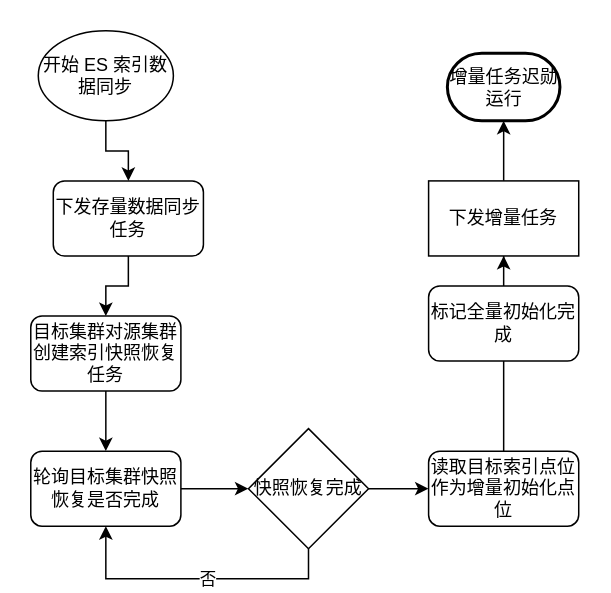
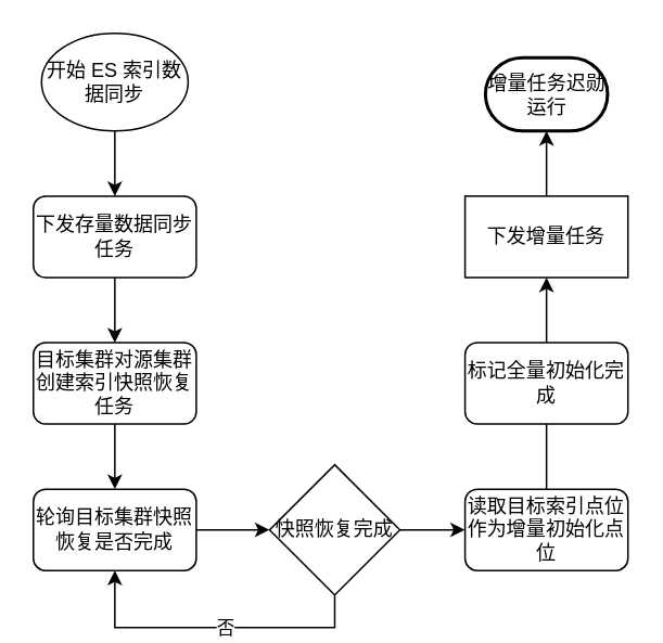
- <mxCell id="5" value="下发存量数据同步任务" style="rounded=1;whiteSpace=wrap;html=1;" vertex="1" parent="1"><mxGeometry x="35" y="120" width="100" height="50" as="geometry" /></mxCell>
+ <mxCell id="5" value="下发存量数据同步任务" style="rounded=1;whiteSpace=wrap;html=1;" vertex="1" parent="1"><mxGeometry x="20" y="120" width="100" height="50" as="geometry" /></mxCell>
- <mxCell id="17" value="标记全量初始化完成" style="rounded=1;whiteSpace=wrap;html=1;" vertex="1" parent="1"><mxGeometry x="285" y="190" width="100" height="50" as="geometry" /></mxCell>
+ <mxCell id="17" value="标记全量初始化完成" style="rounded=1;whiteSpace=wrap;html=1;" vertex="1" parent="1"><mxGeometry x="285" y="210" width="100" height="50" as="geometry" /></mxCell>
